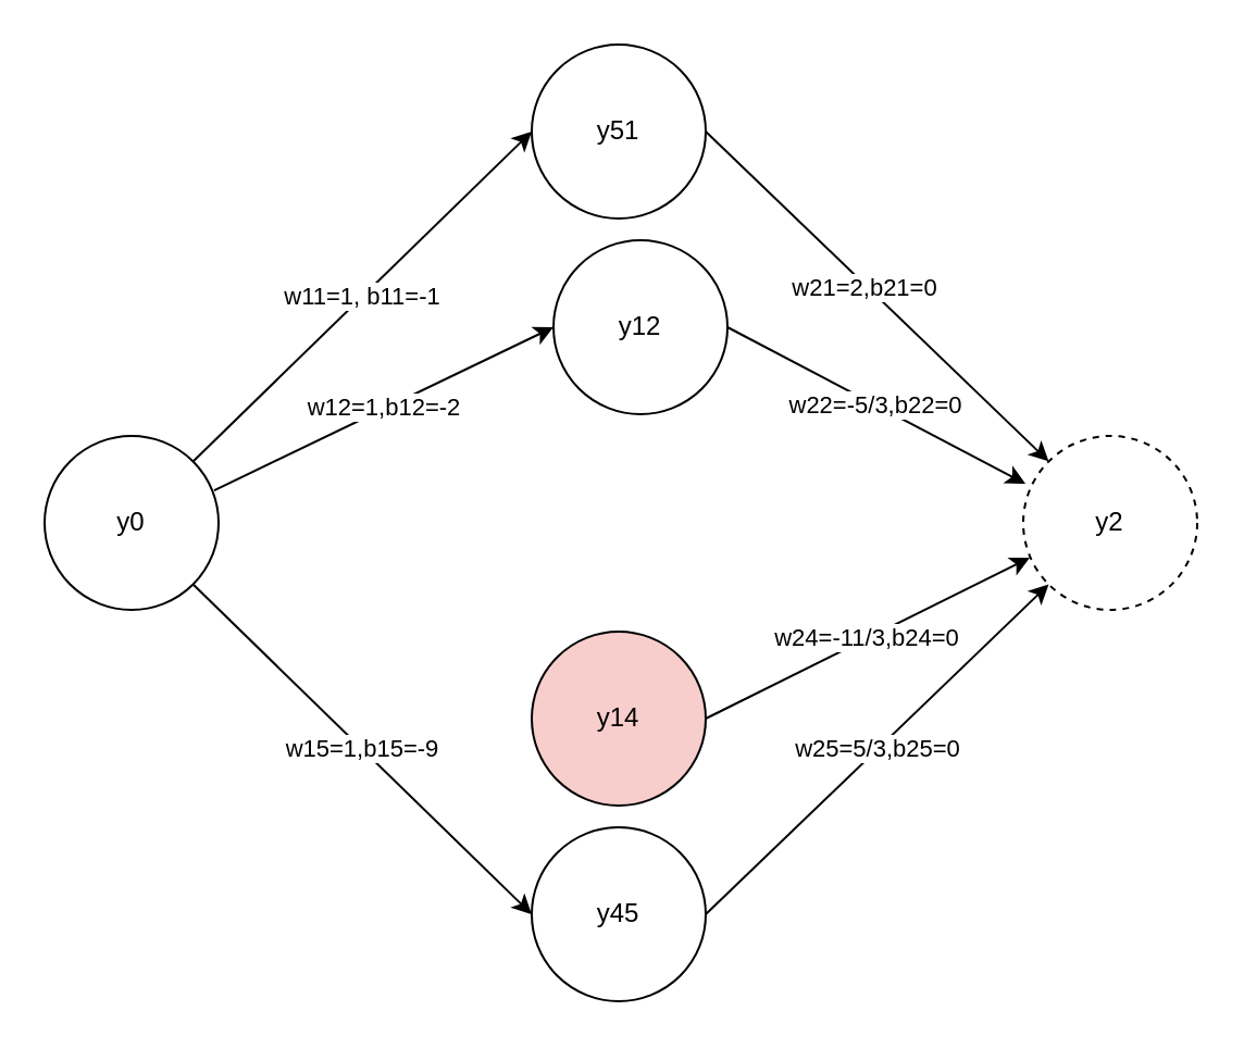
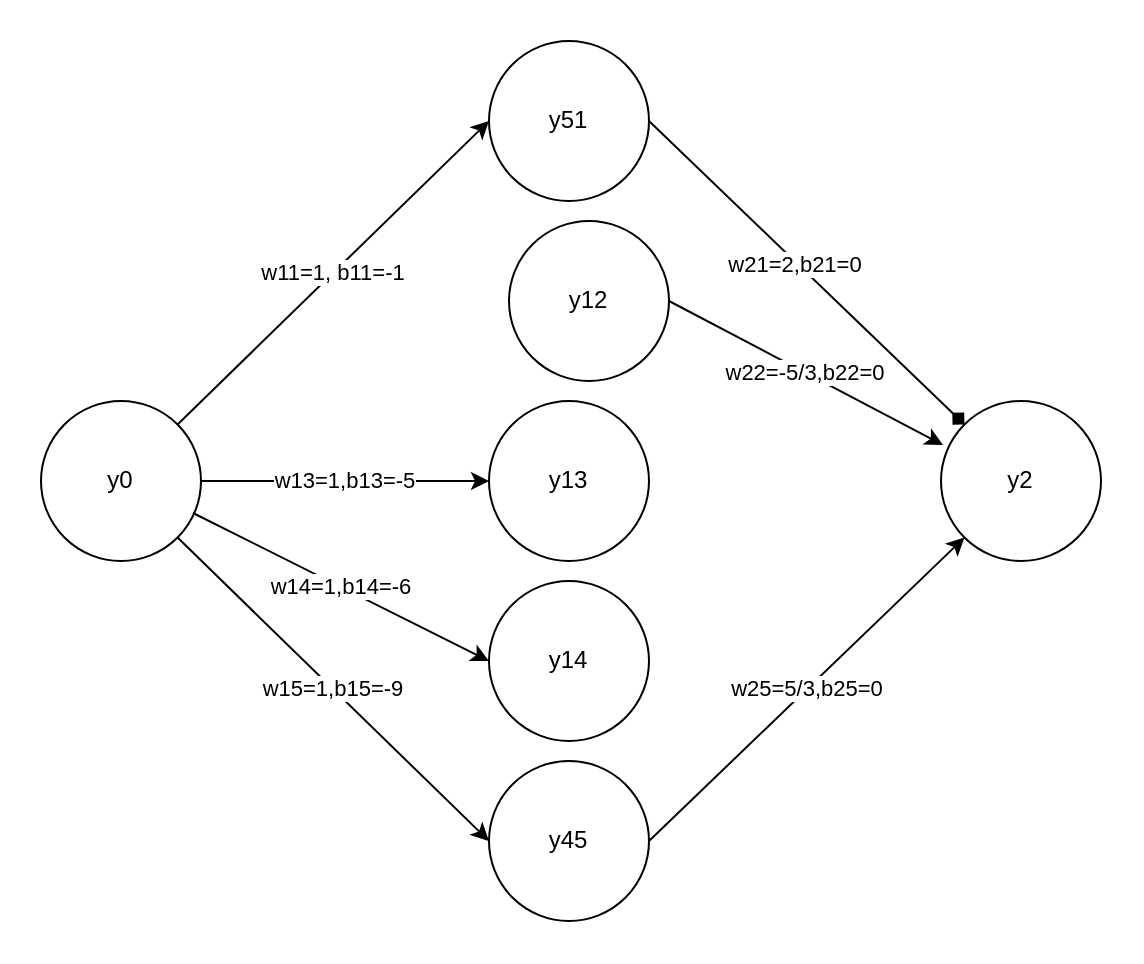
- <mxCell id="10" value="w12=1,b12=-2" style="endArrow=classic;html=1;rounded=0;exitX=0.975;exitY=0.313;exitDx=0;exitDy=0;entryX=0;entryY=0.5;entryDx=0;entryDy=0;exitPerimeter=0;" edge="1" parent="1" source="6" target="3"><mxGeometry width="50" height="50" relative="1" as="geometry"><mxPoint x="98.284" y="231.716" as="sourcePoint" /><mxPoint x="264" y="70" as="targetPoint" /></mxGeometry></mxCell>
- <mxCell id="12" value="" style="endArrow=classic;html=1;rounded=0;exitX=1;exitY=0.5;exitDx=0;exitDy=0;entryX=0;entryY=0;entryDx=0;entryDy=0;" edge="1" parent="1" source="7" target="4"><mxGeometry width="50" height="50" relative="1" as="geometry"><mxPoint x="128.284" y="261.716" as="sourcePoint" /><mxPoint x="294" y="100" as="targetPoint" /></mxGeometry></mxCell>
+ <mxCell id="12" value="" style="endArrow=diamond;html=1;rounded=0;exitX=1;exitY=0.5;exitDx=0;exitDy=0;entryX=0;entryY=0;entryDx=0;entryDy=0;" edge="1" parent="1" source="7" target="4"><mxGeometry width="50" height="50" relative="1" as="geometry"><mxPoint x="128.284" y="261.716" as="sourcePoint" /><mxPoint x="294" y="100" as="targetPoint" /></mxGeometry></mxCell>
+ <mxCell id="11" value="w13=1,b13=-5" style="endArrow=classic;html=1;rounded=0;entryX=0;entryY=0.5;entryDx=0;entryDy=0;exitX=1;exitY=0.5;exitDx=0;exitDy=0;" edge="1" parent="1" source="6" target="2"><mxGeometry width="50" height="50" relative="1" as="geometry"><mxPoint x="108.284" y="241.716" as="sourcePoint" /><mxPoint x="274" y="80" as="targetPoint" /></mxGeometry></mxCell>
+ <mxCell id="2" value="y13" style="ellipse;whiteSpace=wrap;html=1;aspect=fixed;" vertex="1" parent="1"><mxGeometry x="244" y="200" width="80" height="80" as="geometry" /></mxCell>
- <mxCell id="4" value="y2" style="ellipse;whiteSpace=wrap;html=1;aspect=fixed;dashed=1;" vertex="1" parent="1"><mxGeometry x="470" y="200" width="80" height="80" as="geometry" /></mxCell>
+ <mxCell id="4" value="y2" style="ellipse;whiteSpace=wrap;html=1;aspect=fixed;" vertex="1" parent="1"><mxGeometry x="470" y="200" width="80" height="80" as="geometry" /></mxCell>
- <mxCell id="18" value="w24=-11/3,b24=0" style="endArrow=classic;html=1;rounded=0;exitX=1;exitY=0.5;exitDx=0;exitDy=0;entryX=0.038;entryY=0.7;entryDx=0;entryDy=0;entryPerimeter=0;" edge="1" parent="1" source="5" target="4"><mxGeometry width="50" height="50" relative="1" as="geometry"><mxPoint x="98.284" y="288.284" as="sourcePoint" /><mxPoint x="270" y="450" as="targetPoint" /></mxGeometry></mxCell>
+ <mxCell id="9" value="w14=1,b14=-6" style="endArrow=classic;html=1;rounded=0;entryX=0;entryY=0.5;entryDx=0;entryDy=0;exitX=0.95;exitY=0.7;exitDx=0;exitDy=0;exitPerimeter=0;" edge="1" parent="1" source="6" target="5"><mxGeometry width="50" height="50" relative="1" as="geometry"><mxPoint x="110" y="270" as="sourcePoint" /><mxPoint x="254" y="60" as="targetPoint" /></mxGeometry></mxCell>
- <mxCell id="5" value="y14" style="ellipse;whiteSpace=wrap;html=1;aspect=fixed;fillColor=#f8cecc;" vertex="1" parent="1"><mxGeometry x="244" y="290" width="80" height="80" as="geometry" /></mxCell>
+ <mxCell id="5" value="y14" style="ellipse;whiteSpace=wrap;html=1;aspect=fixed;" vertex="1" parent="1"><mxGeometry x="244" y="290" width="80" height="80" as="geometry" /></mxCell>
